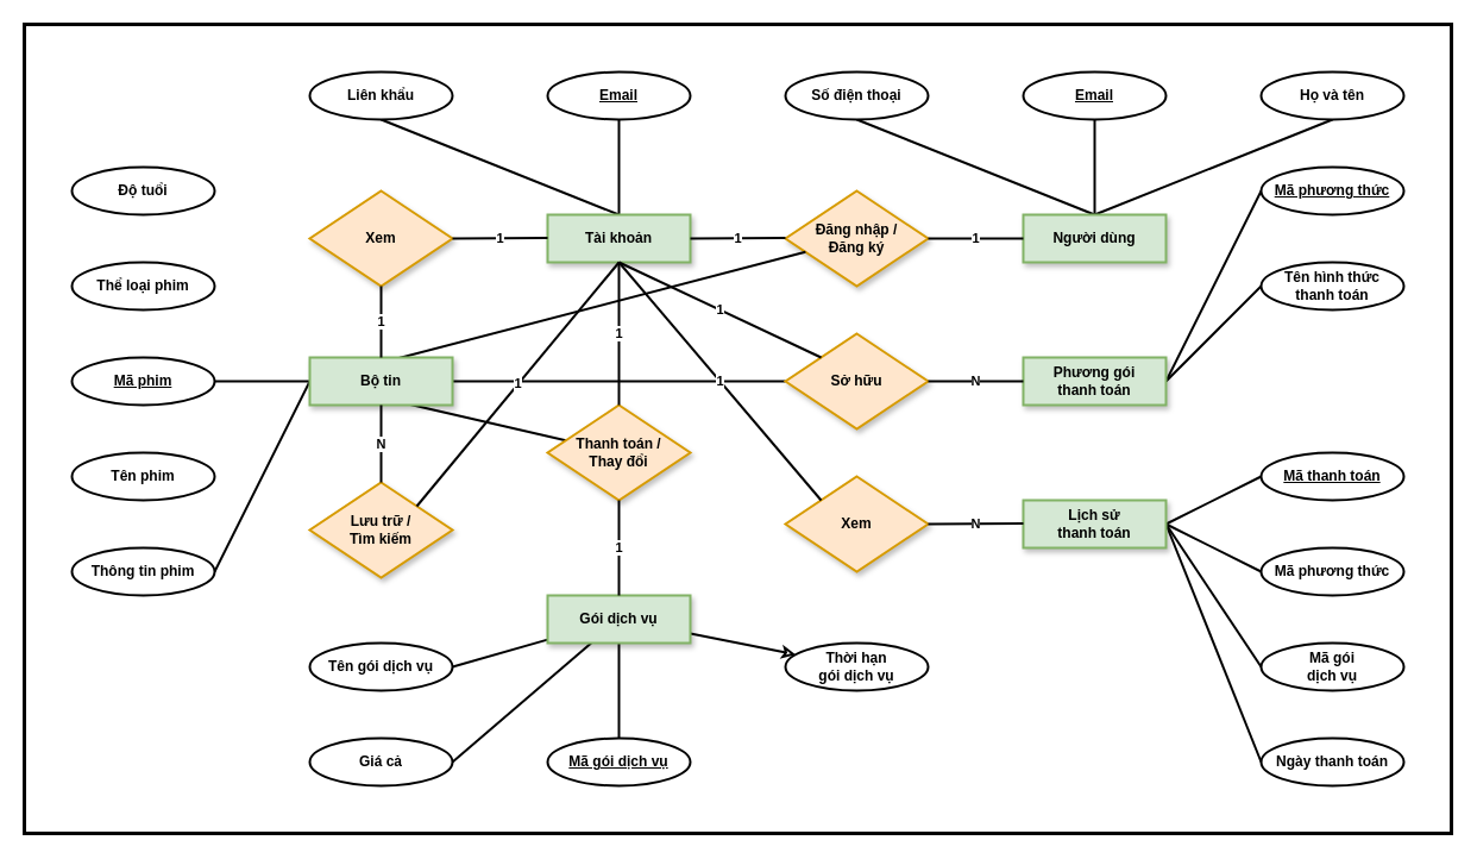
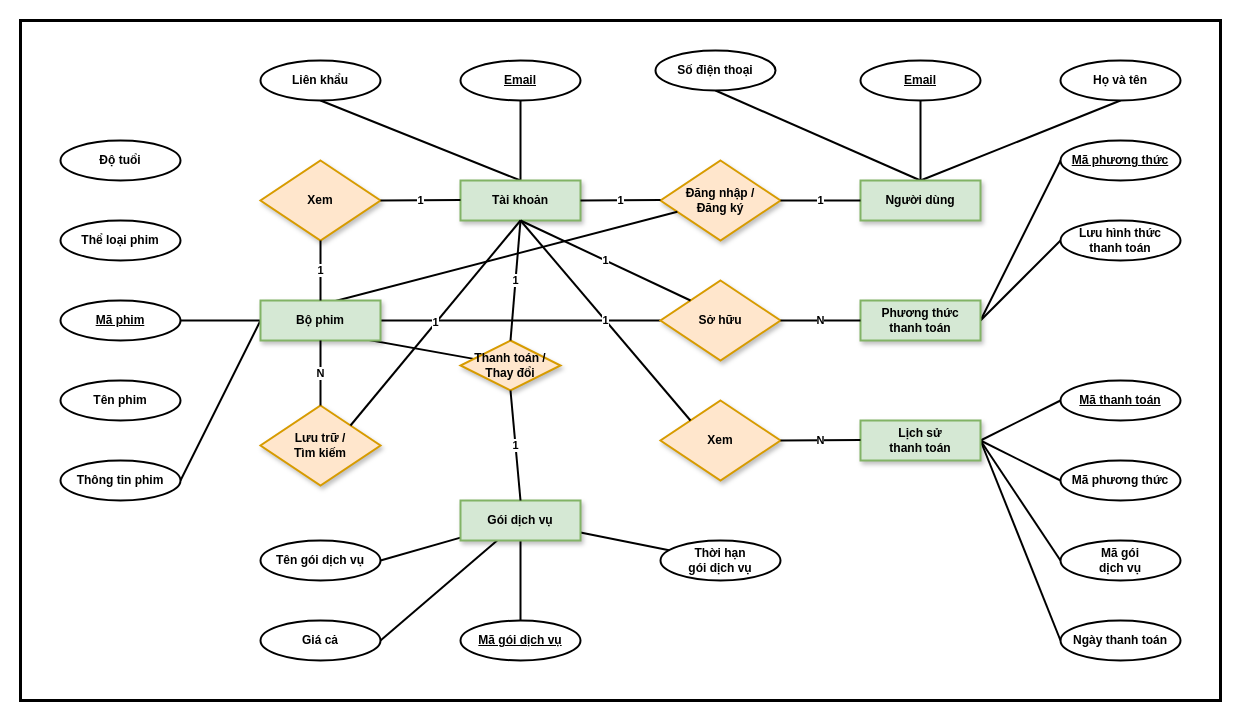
- <mxCell id="14" value="Số điện thoại" style="ellipse;whiteSpace=wrap;html=1;align=center;fontStyle=1;strokeWidth=2;fontFamily=Helvetica;" vertex="1" parent="1"><mxGeometry x="660" y="60" width="120" height="40" as="geometry" /></mxCell>
+ <mxCell id="14" value="Số điện thoại" style="ellipse;whiteSpace=wrap;html=1;align=center;fontStyle=1;strokeWidth=2;fontFamily=Helvetica;" vertex="1" parent="1"><mxGeometry x="655" y="50" width="120" height="40" as="geometry" /></mxCell>
- <mxCell id="47" value="Tên hình thức&lt;br&gt;thanh toán" style="ellipse;whiteSpace=wrap;html=1;align=center;fontStyle=1;strokeWidth=2;fontFamily=Helvetica;" vertex="1" parent="1"><mxGeometry x="1060" y="220" width="120" height="40" as="geometry" /></mxCell>
+ <mxCell id="47" value="Lưu hình thức&lt;br&gt;thanh toán" style="ellipse;whiteSpace=wrap;html=1;align=center;fontStyle=1;strokeWidth=2;fontFamily=Helvetica;" vertex="1" parent="1"><mxGeometry x="1060" y="220" width="120" height="40" as="geometry" /></mxCell>
- <mxCell id="23" value="Bộ tin" style="rounded=0;whiteSpace=wrap;html=1;strokeWidth=2;fontStyle=1;fontFamily=Helvetica;shadow=1;fillColor=#d5e8d4;strokeColor=#82b366;" vertex="1" parent="1"><mxGeometry x="260" y="300" width="120" height="40" as="geometry" /></mxCell>
+ <mxCell id="23" value="Bộ phim" style="rounded=0;whiteSpace=wrap;html=1;strokeWidth=2;fontStyle=1;fontFamily=Helvetica;shadow=1;fillColor=#d5e8d4;strokeColor=#82b366;" vertex="1" parent="1"><mxGeometry x="260" y="300" width="120" height="40" as="geometry" /></mxCell>
- <mxCell id="42" value="Phương gói&lt;br&gt;thanh toán" style="rounded=0;whiteSpace=wrap;html=1;strokeWidth=2;fontStyle=1;fontFamily=Helvetica;shadow=1;fillColor=#d5e8d4;strokeColor=#82b366;" vertex="1" parent="1"><mxGeometry x="860" y="300" width="120" height="40" as="geometry" /></mxCell>
+ <mxCell id="42" value="Phương thức&lt;br&gt;thanh toán" style="rounded=0;whiteSpace=wrap;html=1;strokeWidth=2;fontStyle=1;fontFamily=Helvetica;shadow=1;fillColor=#d5e8d4;strokeColor=#82b366;" vertex="1" parent="1"><mxGeometry x="860" y="300" width="120" height="40" as="geometry" /></mxCell>
- <mxCell id="59" value="Thanh toán /&lt;br&gt;Thay đổi" style="rhombus;whiteSpace=wrap;html=1;fontStyle=1;fontFamily=Helvetica;strokeWidth=2;fillColor=#ffe6cc;strokeColor=#d79b00;shadow=1;" vertex="1" parent="1"><mxGeometry y="340" width="120" height="80" as="geometry" x="460" /></mxCell>
+ <mxCell id="59" value="Thanh toán /&lt;br&gt;Thay đổi" style="rhombus;whiteSpace=wrap;html=1;fontStyle=1;fontFamily=Helvetica;strokeWidth=2;fillColor=#ffe6cc;strokeColor=#d79b00;shadow=1;" vertex="1" parent="1"><mxGeometry x="460" y="340" width="100" height="50" as="geometry" /></mxCell>
- <mxCell id="38" style="rounded=0;orthogonalLoop=1;jettySize=auto;html=1;endArrow=classic;endFill=0;strokeWidth=2;fontFamily=Helvetica;fontStyle=1;" edge="1" parent="1" source="39" target="49"><mxGeometry relative="1" as="geometry" /></mxCell>
+ <mxCell id="38" style="rounded=0;orthogonalLoop=1;jettySize=auto;html=1;endArrow=none;endFill=0;strokeWidth=2;fontFamily=Helvetica;fontStyle=1" edge="1" parent="1" source="39" target="49"><mxGeometry relative="1" as="geometry" /></mxCell>
